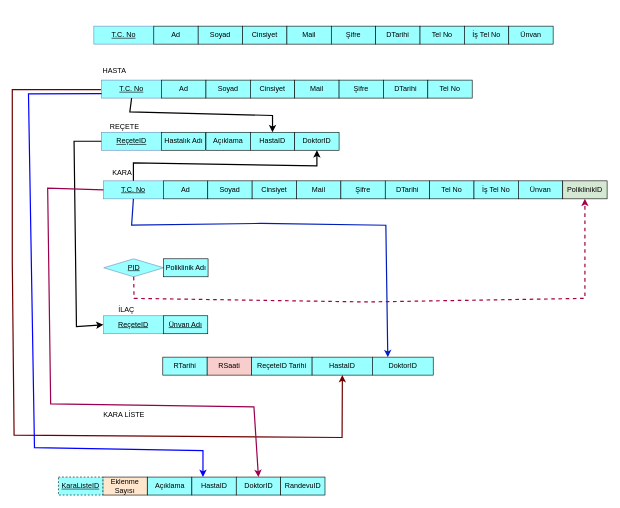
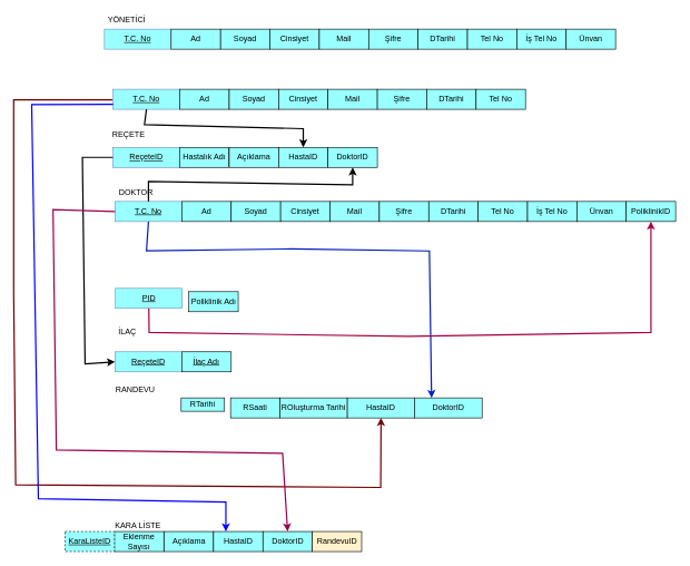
+ <mxCell id="12" value="YÖNETİCİ" style="text;html=1;align=center;verticalAlign=middle;resizable=0;points=[];autosize=1;strokeColor=none;fillColor=none;" parent="1" vertex="1"><mxGeometry x="155" y="20" width="67" height="18" as="geometry" /></mxCell>
- <mxCell id="3" value="HASTA" style="text;html=1;align=center;verticalAlign=middle;resizable=0;points=[];autosize=1;strokeColor=none;fillColor=none;" parent="1" vertex="1"><mxGeometry x="165" y="109" width="49" height="18" as="geometry" /></mxCell>
- <mxCell id="46" value="REÇETE" style="text;html=1;align=center;verticalAlign=middle;resizable=0;points=[];autosize=1;strokeColor=none;fillColor=none;" parent="1" vertex="1"><mxGeometry x="177" y="202" width="59" height="18" as="geometry" /></mxCell>
+ <mxCell id="46" value="REÇETE" style="text;html=1;align=center;verticalAlign=middle;resizable=0;points=[];autosize=1;strokeColor=none;fillColor=none;" parent="1" vertex="1"><mxGeometry x="162" y="192" width="59" height="18" as="geometry" /></mxCell>
- <mxCell id="23" value="KARA" style="text;html=1;align=center;verticalAlign=middle;resizable=0;points=[];autosize=1;strokeColor=none;fillColor=none;" parent="1" vertex="1"><mxGeometry x="172" y="279" width="61" height="18" as="geometry" /></mxCell>
+ <mxCell id="23" value="DOKTOR" style="text;html=1;align=center;verticalAlign=middle;resizable=0;points=[];autosize=1;strokeColor=none;fillColor=none;" parent="1" vertex="1"><mxGeometry x="172" y="279" width="61" height="18" as="geometry" /></mxCell>
- <mxCell id="43" value="PoliklinikID" style="rounded=0;whiteSpace=wrap;html=1;labelBackgroundColor=none;fillColor=#d5e8d4;" parent="1" vertex="1"><mxGeometry x="938" y="301" width="74" height="30" as="geometry" /></mxCell>
+ <mxCell id="43" value="PoliklinikID" style="rounded=0;whiteSpace=wrap;html=1;labelBackgroundColor=none;fillColor=#99FFFF;" parent="1" vertex="1"><mxGeometry x="938" y="301" width="74" height="30" as="geometry" /></mxCell>
- <mxCell id="37" value="&lt;u&gt;PID&lt;/u&gt;" style="rhombus;whiteSpace=wrap;html=1;align=center;fillColor=#99FFFF;strokeColor=#6c8ebf;" parent="1" vertex="1"><mxGeometry x="172.5" y="431" width="100" height="30" as="geometry" /></mxCell>
+ <mxCell id="37" value="&lt;u&gt;PID&lt;/u&gt;" style="whiteSpace=wrap;html=1;align=center;fillColor=#99FFFF;strokeColor=#6c8ebf;" parent="1" vertex="1"><mxGeometry x="172.5" y="431" width="100" height="30" as="geometry" /></mxCell>
- <mxCell id="38" value="Poliklinik Adı" style="rounded=0;whiteSpace=wrap;html=1;labelBackgroundColor=none;fillColor=#99FFFF;" parent="1" vertex="1"><mxGeometry x="272.5" y="431" width="74" height="30" as="geometry" /></mxCell>
+ <mxCell id="38" value="Poliklinik Adı" style="rounded=0;whiteSpace=wrap;html=1;labelBackgroundColor=none;fillColor=#99FFFF;" parent="1" vertex="1"><mxGeometry x="282.5" y="436" width="74" height="30" as="geometry" /></mxCell>
- <mxCell id="44" value="" style="endArrow=classic;html=1;rounded=0;strokeWidth=2;exitX=0.5;exitY=1;exitDx=0;exitDy=0;entryX=0.5;entryY=1;entryDx=0;entryDy=0;fillColor=#d80073;strokeColor=#A50040;dashed=1;" parent="1" source="37" target="43" edge="1"><mxGeometry width="50" height="50" relative="1" as="geometry"><mxPoint x="458" y="451" as="sourcePoint" /><mxPoint x="508" y="401" as="targetPoint" /><Array as="points"><mxPoint x="223" y="497" /><mxPoint x="611" y="503" /><mxPoint x="975" y="497" /></Array></mxGeometry></mxCell>
+ <mxCell id="44" value="" style="endArrow=classic;html=1;rounded=0;strokeWidth=2;exitX=0.5;exitY=1;exitDx=0;exitDy=0;entryX=0.5;entryY=1;entryDx=0;entryDy=0;fillColor=#d80073;strokeColor=#A50040;" parent="1" source="37" target="43" edge="1"><mxGeometry width="50" height="50" relative="1" as="geometry"><mxPoint x="458" y="451" as="sourcePoint" /><mxPoint x="508" y="401" as="targetPoint" /><Array as="points"><mxPoint x="223" y="497" /><mxPoint x="611" y="503" /><mxPoint x="975" y="497" /></Array></mxGeometry></mxCell>
- <mxCell id="52" value="İLAÇ" style="text;html=1;align=center;verticalAlign=middle;resizable=0;points=[];autosize=1;strokeColor=none;fillColor=none;" parent="1" vertex="1"><mxGeometry x="191.5" y="508" width="36" height="18" as="geometry" /></mxCell>
+ <mxCell id="52" value="İLAÇ" style="text;html=1;align=center;verticalAlign=middle;resizable=0;points=[];autosize=1;strokeColor=none;fillColor=none;" parent="1" vertex="1"><mxGeometry x="171.5" y="488" width="36" height="18" as="geometry" /></mxCell>
- <mxCell id="53" value="Ünvan Adı" style="rounded=0;whiteSpace=wrap;html=1;labelBackgroundColor=none;fillColor=#99FFFF;fontStyle=4" parent="1" vertex="1"><mxGeometry x="272" y="526" width="74" height="30" as="geometry" /></mxCell>
+ <mxCell id="53" value="İlaç Adı" style="rounded=0;whiteSpace=wrap;html=1;labelBackgroundColor=none;fillColor=#99FFFF;fontStyle=4" parent="1" vertex="1"><mxGeometry x="272" y="526" width="74" height="30" as="geometry" /></mxCell>
+ <mxCell id="33" value="RANDEVU" style="text;html=1;align=center;verticalAlign=middle;resizable=0;points=[];autosize=1;strokeColor=none;fillColor=none;" parent="1" vertex="1"><mxGeometry x="168" y="574" width="68" height="18" as="geometry" /></mxCell>
- <mxCell id="34" value="RTarihi" style="rounded=0;whiteSpace=wrap;html=1;labelBackgroundColor=none;fillColor=#99FFFF;" parent="1" vertex="1"><mxGeometry x="271" y="595" width="74" height="30" as="geometry" /></mxCell>
+ <mxCell id="34" value="RTarihi" style="rounded=0;whiteSpace=wrap;html=1;labelBackgroundColor=none;fillColor=#99FFFF;" parent="1" vertex="1"><mxGeometry x="271" y="595" width="65" height="20" as="geometry" /></mxCell>
- <mxCell id="35" value="RSaati" style="rounded=0;whiteSpace=wrap;html=1;labelBackgroundColor=none;fillColor=#f8cecc;" parent="1" vertex="1"><mxGeometry x="345" y="595" width="74" height="30" as="geometry" /></mxCell>
+ <mxCell id="35" value="RSaati" style="rounded=0;whiteSpace=wrap;html=1;labelBackgroundColor=none;fillColor=#99FFFF;" parent="1" vertex="1"><mxGeometry x="345" y="595" width="74" height="30" as="geometry" /></mxCell>
- <mxCell id="36" value="ReçeteID Tarihi" style="rounded=0;whiteSpace=wrap;html=1;labelBackgroundColor=none;fillColor=#99FFFF;" parent="1" vertex="1"><mxGeometry x="419" y="595" width="101" height="30" as="geometry" /></mxCell>
+ <mxCell id="36" value="ROluşturma Tarihi" style="rounded=0;whiteSpace=wrap;html=1;labelBackgroundColor=none;fillColor=#99FFFF;" parent="1" vertex="1"><mxGeometry x="419" y="595" width="101" height="30" as="geometry" /></mxCell>
- <mxCell id="57" value="KARA LİSTE" style="text;html=1;align=center;verticalAlign=middle;resizable=0;points=[];autosize=1;strokeColor=none;fillColor=none;" parent="1" vertex="1"><mxGeometry x="166.5" y="682" width="79" height="18" as="geometry" /></mxCell>
+ <mxCell id="57" value="KARA LİSTE" style="text;html=1;align=center;verticalAlign=middle;resizable=0;points=[];autosize=1;strokeColor=none;fillColor=none;" parent="1" vertex="1"><mxGeometry x="166.5" y="777" width="79" height="18" as="geometry" /></mxCell>
- <mxCell id="58" value="Eklenme Sayısı" style="rounded=0;whiteSpace=wrap;html=1;labelBackgroundColor=none;fillColor=#ffe6cc;" parent="1" vertex="1"><mxGeometry x="171" y="795" width="74" height="30" as="geometry" /></mxCell>
+ <mxCell id="58" value="Eklenme Sayısı" style="rounded=0;whiteSpace=wrap;html=1;labelBackgroundColor=none;fillColor=#99FFFF;" parent="1" vertex="1"><mxGeometry x="171" y="795" width="74" height="30" as="geometry" /></mxCell>
- <mxCell id="62" value="RandevuID" style="rounded=0;whiteSpace=wrap;html=1;labelBackgroundColor=none;fillColor=#99FFFF;fontStyle=0" parent="1" vertex="1"><mxGeometry x="467.5" y="795" width="74" height="30" as="geometry" /></mxCell>
+ <mxCell id="62" value="RandevuID" style="rounded=0;whiteSpace=wrap;html=1;labelBackgroundColor=none;fillColor=#fff2cc;fontStyle=0;" parent="1" vertex="1"><mxGeometry x="467.5" y="795" width="74" height="30" as="geometry" /></mxCell>
